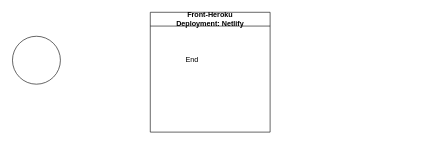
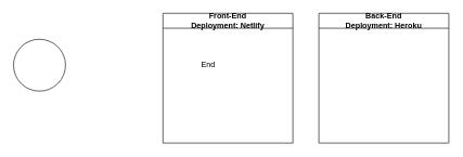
- <mxCell id="3" value="Front-Heroku&lt;br&gt;Deployment: Netlify" style="swimlane;whiteSpace=wrap;html=1;" vertex="1" parent="1"><mxGeometry x="250" y="20" width="200" height="200" as="geometry"><mxRectangle x="240" y="240" width="140" height="30" as="alternateBounds" /></mxGeometry></mxCell>
+ <mxCell id="3" value="Front-End&lt;br&gt;Deployment: Netlify" style="swimlane;whiteSpace=wrap;html=1;" vertex="1" parent="1"><mxGeometry x="250" y="20" width="200" height="200" as="geometry"><mxRectangle x="240" y="240" width="140" height="30" as="alternateBounds" /></mxGeometry></mxCell>
+ <mxCell id="5" value="Back-End&lt;br&gt;Deployment: Heroku" style="swimlane;whiteSpace=wrap;html=1;" vertex="1" parent="1"><mxGeometry x="490" y="20" width="200" height="200" as="geometry" /></mxCell>
